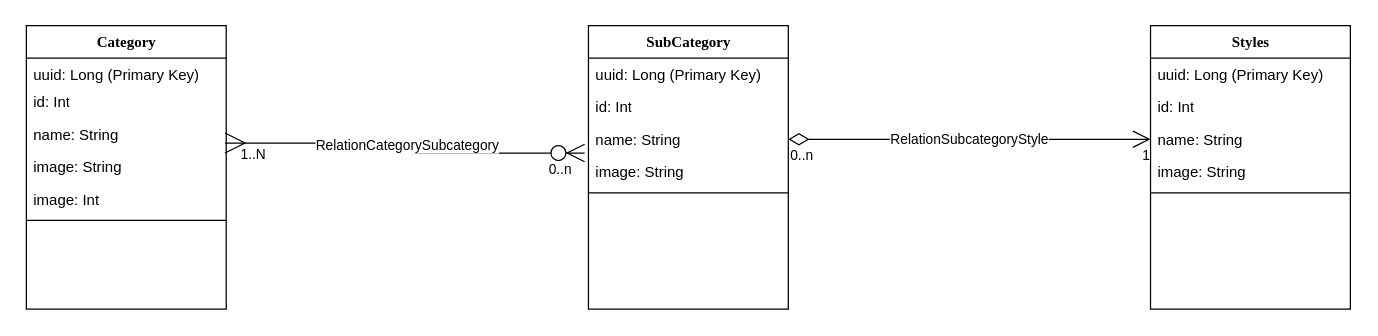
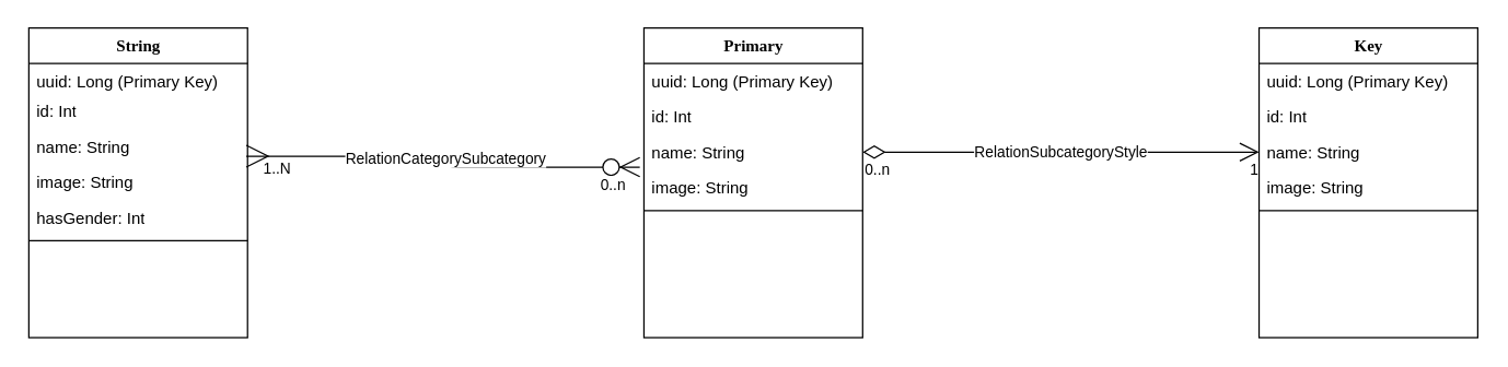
- <mxCell id="2" value="Category" style="swimlane;html=1;fontStyle=1;align=center;verticalAlign=top;childLayout=stackLayout;horizontal=1;startSize=26;horizontalStack=0;resizeParent=1;resizeLast=0;collapsible=1;marginBottom=0;swimlaneFillColor=#ffffff;rounded=0;shadow=0;comic=0;labelBackgroundColor=none;strokeWidth=1;fillColor=none;fontFamily=Verdana;fontSize=12" parent="1" vertex="1"><mxGeometry x="20" y="20" width="160" height="227" as="geometry" /></mxCell>
+ <mxCell id="2" value="String" style="swimlane;html=1;fontStyle=1;align=center;verticalAlign=top;childLayout=stackLayout;horizontal=1;startSize=26;horizontalStack=0;resizeParent=1;resizeLast=0;collapsible=1;marginBottom=0;swimlaneFillColor=#ffffff;rounded=0;shadow=0;comic=0;labelBackgroundColor=none;strokeWidth=1;fillColor=none;fontFamily=Verdana;fontSize=12" parent="1" vertex="1"><mxGeometry x="20" y="20" width="160" height="227" as="geometry" /></mxCell>
- <mxCell id="9" value="SubCategory" style="swimlane;html=1;fontStyle=1;align=center;verticalAlign=top;childLayout=stackLayout;horizontal=1;startSize=26;horizontalStack=0;resizeParent=1;resizeLast=0;collapsible=1;marginBottom=0;swimlaneFillColor=#ffffff;rounded=0;shadow=0;comic=0;labelBackgroundColor=none;strokeWidth=1;fillColor=none;fontFamily=Verdana;fontSize=12" vertex="1" parent="1"><mxGeometry x="470" y="20" width="160" height="227" as="geometry" /></mxCell>
+ <mxCell id="9" value="Primary" style="swimlane;html=1;fontStyle=1;align=center;verticalAlign=top;childLayout=stackLayout;horizontal=1;startSize=26;horizontalStack=0;resizeParent=1;resizeLast=0;collapsible=1;marginBottom=0;swimlaneFillColor=#ffffff;rounded=0;shadow=0;comic=0;labelBackgroundColor=none;strokeWidth=1;fillColor=none;fontFamily=Verdana;fontSize=12" vertex="1" parent="1"><mxGeometry x="470" y="20" width="160" height="227" as="geometry" /></mxCell>
- <mxCell id="18" value="Styles" style="swimlane;html=1;fontStyle=1;align=center;verticalAlign=top;childLayout=stackLayout;horizontal=1;startSize=26;horizontalStack=0;resizeParent=1;resizeLast=0;collapsible=1;marginBottom=0;swimlaneFillColor=#ffffff;rounded=0;shadow=0;comic=0;labelBackgroundColor=none;strokeWidth=1;fillColor=none;fontFamily=Verdana;fontSize=12" vertex="1" parent="1"><mxGeometry x="920" y="20" width="160" height="227" as="geometry" /></mxCell>
+ <mxCell id="18" value="Key" style="swimlane;html=1;fontStyle=1;align=center;verticalAlign=top;childLayout=stackLayout;horizontal=1;startSize=26;horizontalStack=0;resizeParent=1;resizeLast=0;collapsible=1;marginBottom=0;swimlaneFillColor=#ffffff;rounded=0;shadow=0;comic=0;labelBackgroundColor=none;strokeWidth=1;fillColor=none;fontFamily=Verdana;fontSize=12" vertex="1" parent="1"><mxGeometry x="920" y="20" width="160" height="227" as="geometry" /></mxCell>
- <mxCell id="7" value="image: Int" style="text;html=1;strokeColor=none;fillColor=none;align=left;verticalAlign=top;spacingLeft=4;spacingRight=4;whiteSpace=wrap;overflow=hidden;rotatable=0;points=[[0,0.5],[1,0.5]];portConstraint=eastwest;" parent="2" vertex="1"><mxGeometry y="126" width="160" height="26" as="geometry" /></mxCell>
+ <mxCell id="7" value="hasGender: Int" style="text;html=1;strokeColor=none;fillColor=none;align=left;verticalAlign=top;spacingLeft=4;spacingRight=4;whiteSpace=wrap;overflow=hidden;rotatable=0;points=[[0,0.5],[1,0.5]];portConstraint=eastwest;" parent="2" vertex="1"><mxGeometry y="126" width="160" height="26" as="geometry" /></mxCell>
